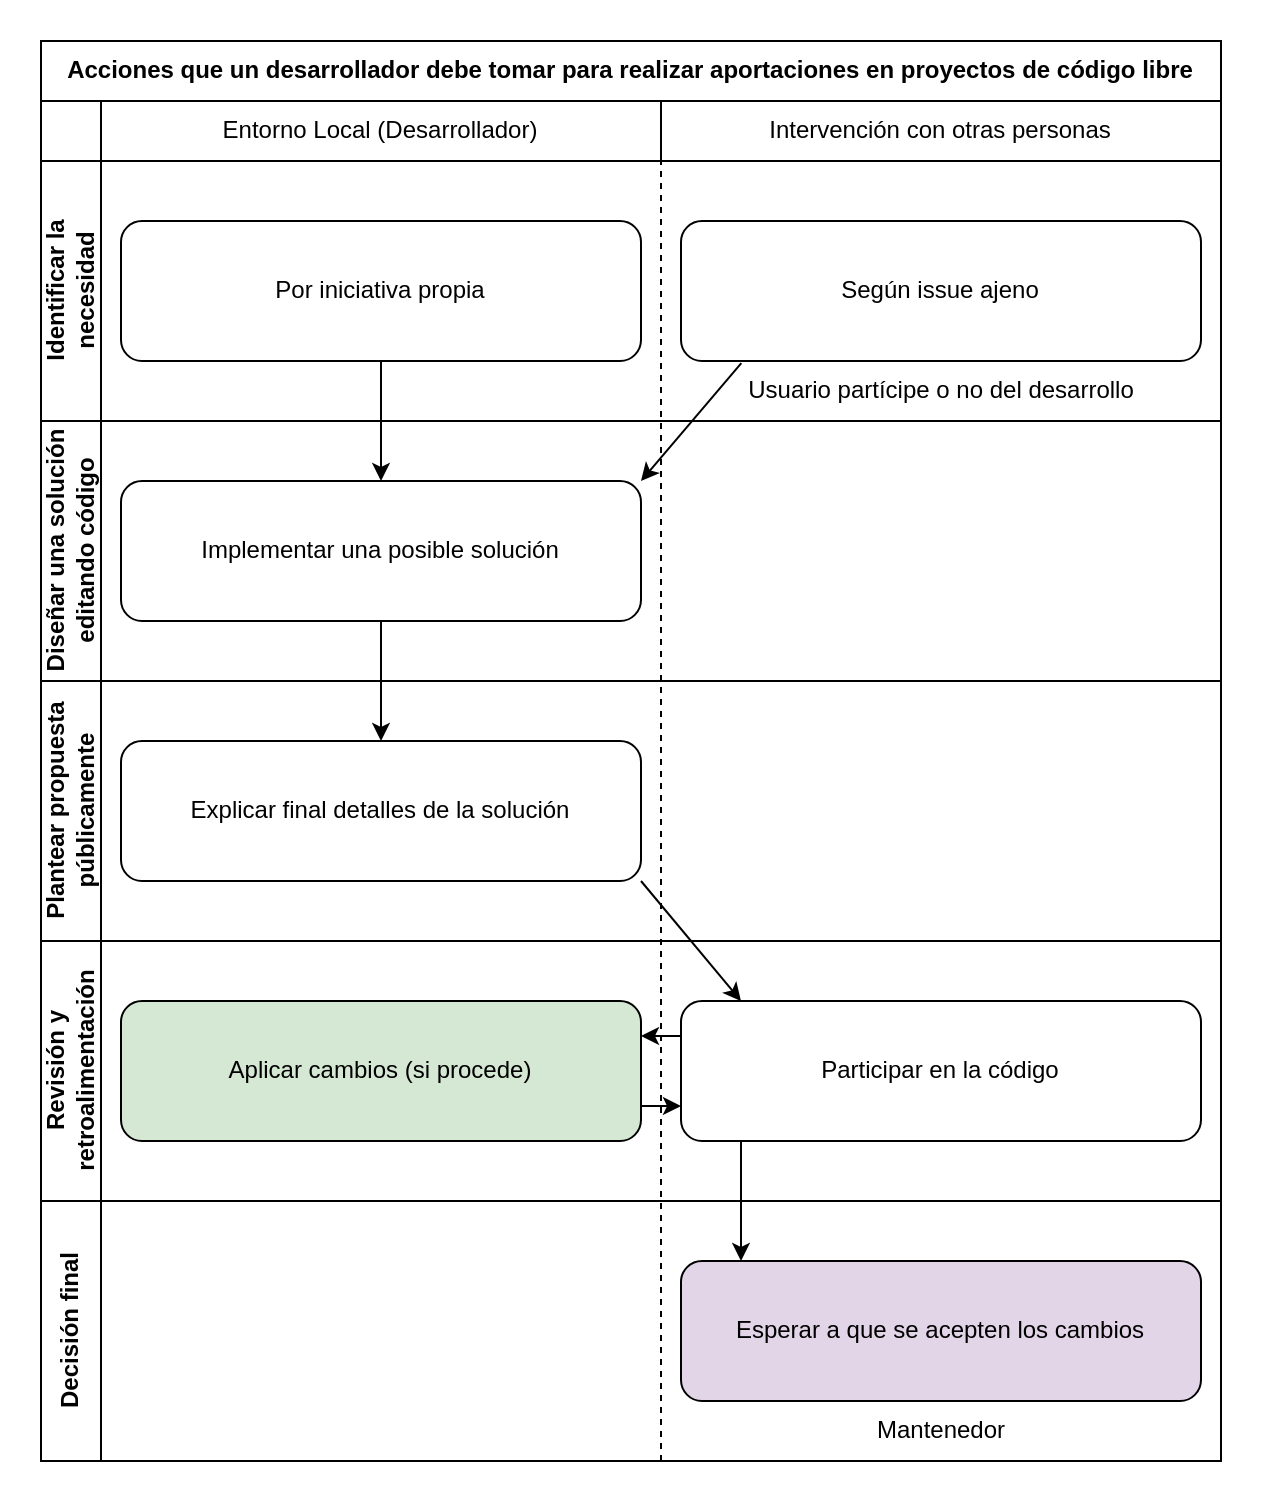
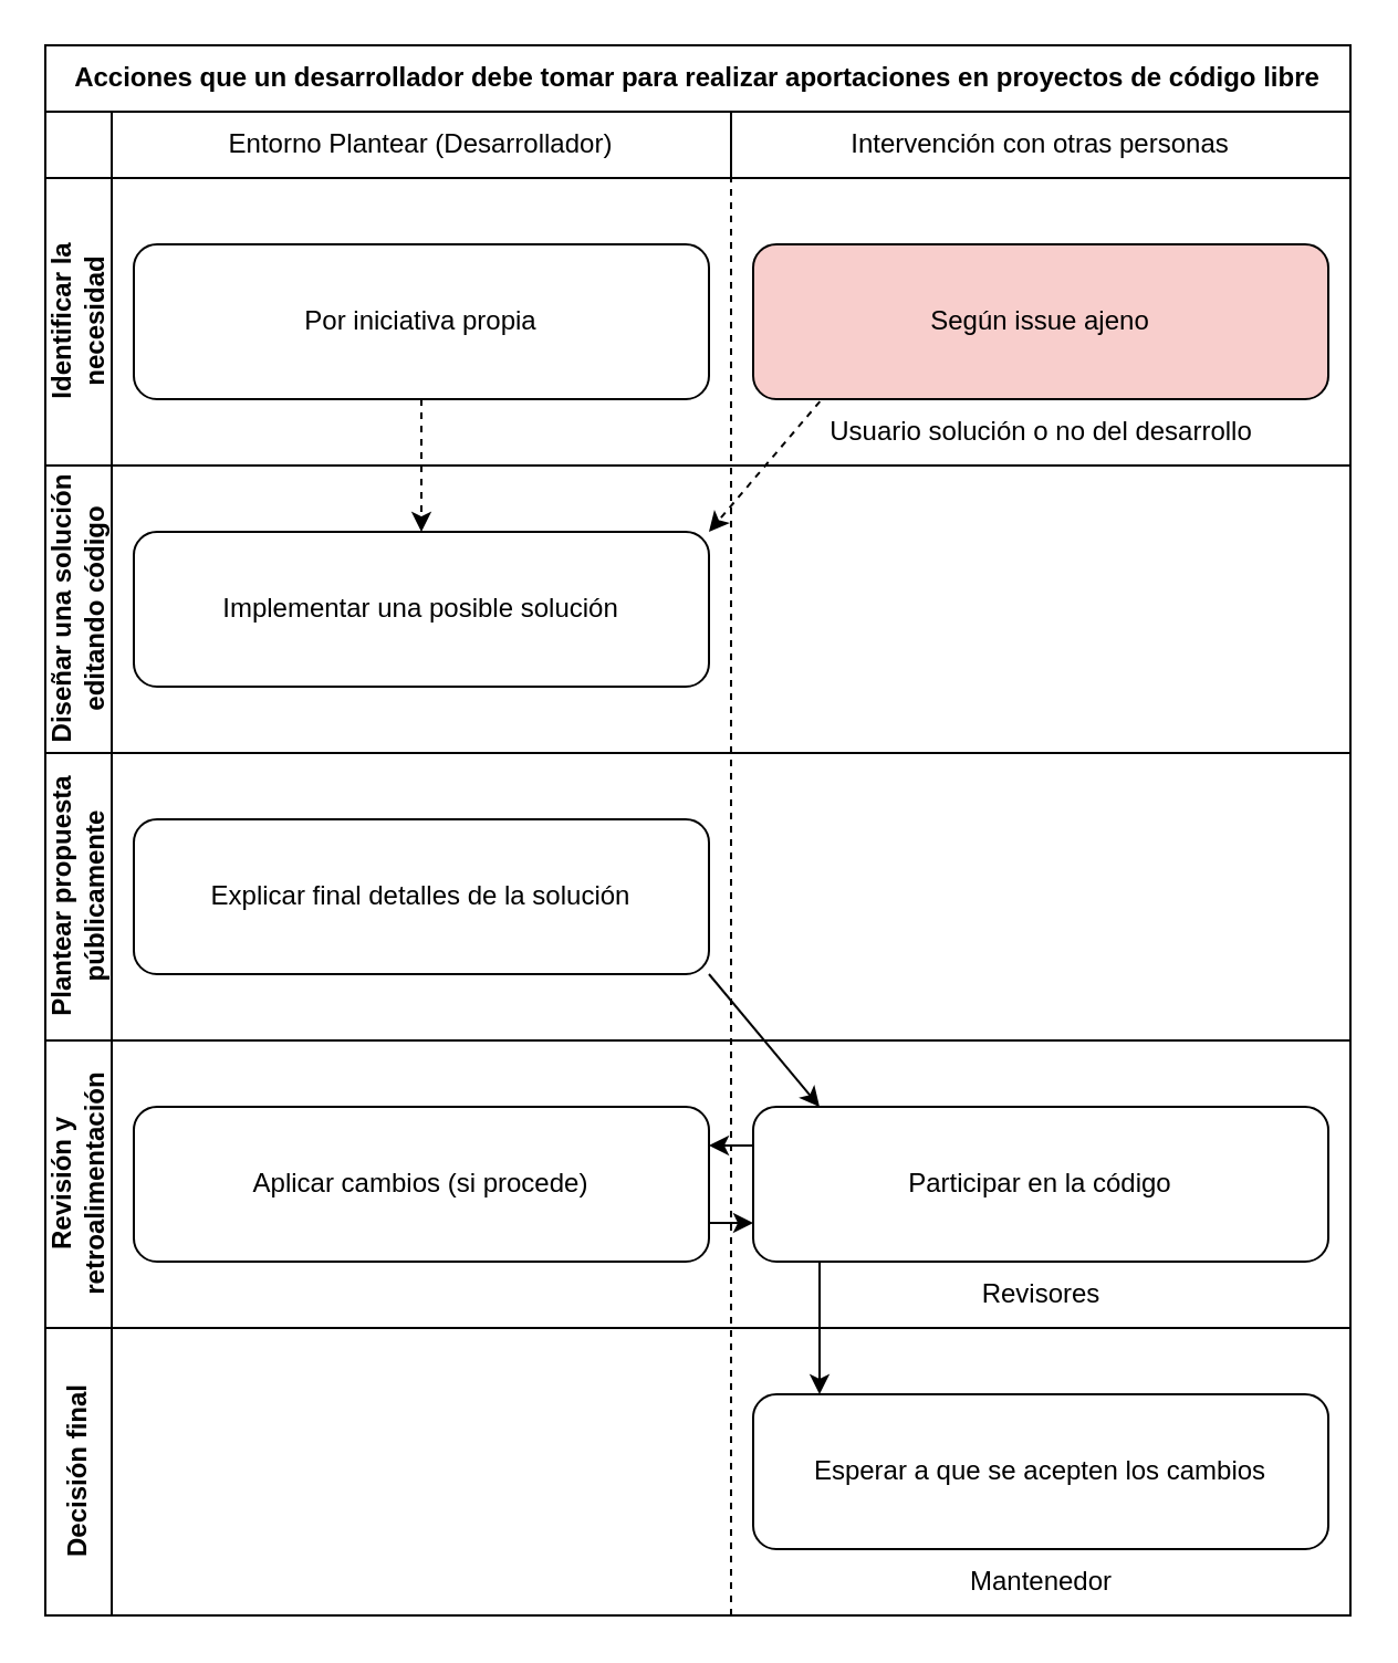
- <mxCell id="4" value="Entorno Local (Desarrollador)" style="rounded=0;whiteSpace=wrap;html=1;" vertex="1" parent="3"><mxGeometry x="30" y="-30" width="280" height="30" as="geometry" /></mxCell>
+ <mxCell id="4" value="Entorno Plantear (Desarrollador)" style="rounded=0;whiteSpace=wrap;html=1;" vertex="1" parent="3"><mxGeometry x="30" y="-30" width="280" height="30" as="geometry" /></mxCell>
- <mxCell id="6" value="Según issue ajeno" style="rounded=1;whiteSpace=wrap;html=1;" vertex="1" parent="3"><mxGeometry x="320" y="30" width="260" height="70" as="geometry" /></mxCell>
+ <mxCell id="6" value="Según issue ajeno" style="rounded=1;whiteSpace=wrap;html=1;fillColor=#f8cecc;" vertex="1" parent="3"><mxGeometry x="320" y="30" width="260" height="70" as="geometry" /></mxCell>
- <mxCell id="24" value="" style="endArrow=classic;html=1;rounded=0;exitX=0.5;exitY=1;exitDx=0;exitDy=0;entryX=0.5;entryY=0;entryDx=0;entryDy=0;" edge="1" parent="2" source="5" target="23"><mxGeometry width="50" height="50" relative="1" as="geometry"><mxPoint x="240" y="410" as="sourcePoint" /><mxPoint x="290" y="360" as="targetPoint" /></mxGeometry></mxCell>
+ <mxCell id="24" value="" style="endArrow=classic;html=1;rounded=0;exitX=0.5;exitY=1;exitDx=0;exitDy=0;entryX=0.5;entryY=0;entryDx=0;entryDy=0;dashed=1;" edge="1" parent="2" source="5" target="23"><mxGeometry width="50" height="50" relative="1" as="geometry"><mxPoint x="240" y="410" as="sourcePoint" /><mxPoint x="290" y="360" as="targetPoint" /></mxGeometry></mxCell>
- <mxCell id="25" value="" style="endArrow=classic;html=1;rounded=0;exitX=0.116;exitY=1.015;exitDx=0;exitDy=0;entryX=1;entryY=0;entryDx=0;entryDy=0;exitPerimeter=0;" edge="1" parent="2" source="6" target="23"><mxGeometry width="50" height="50" relative="1" as="geometry"><mxPoint x="180" y="170" as="sourcePoint" /><mxPoint x="180" y="230" as="targetPoint" /></mxGeometry></mxCell>
+ <mxCell id="25" value="" style="endArrow=classic;html=1;rounded=0;exitX=0.116;exitY=1.015;exitDx=0;exitDy=0;entryX=1;entryY=0;entryDx=0;entryDy=0;exitPerimeter=0;dashed=1;" edge="1" parent="2" source="6" target="23"><mxGeometry width="50" height="50" relative="1" as="geometry"><mxPoint x="180" y="170" as="sourcePoint" /><mxPoint x="180" y="230" as="targetPoint" /></mxGeometry></mxCell>
- <mxCell id="7" value="Usuario partícipe o no del desarrollo" style="text;html=1;align=center;verticalAlign=middle;resizable=0;points=[];autosize=1;strokeColor=none;fillColor=none;" vertex="1" parent="3"><mxGeometry x="340" y="100" width="220" height="30" as="geometry" /></mxCell>
+ <mxCell id="7" value="Usuario solución o no del desarrollo" style="text;html=1;align=center;verticalAlign=middle;resizable=0;points=[];autosize=1;strokeColor=none;fillColor=none;" vertex="1" parent="3"><mxGeometry x="340" y="100" width="220" height="30" as="geometry" /></mxCell>
- <mxCell id="26" value="" style="endArrow=classic;html=1;rounded=0;exitX=0.5;exitY=1;exitDx=0;exitDy=0;entryX=0.5;entryY=0;entryDx=0;entryDy=0;" edge="1" parent="2" source="23" target="10"><mxGeometry width="50" height="50" relative="1" as="geometry"><mxPoint x="240" y="410" as="sourcePoint" /><mxPoint x="290" y="360" as="targetPoint" /></mxGeometry></mxCell>
- <mxCell id="13" value="Aplicar cambios (si procede)" style="rounded=1;whiteSpace=wrap;html=1;fillColor=#d5e8d4;" vertex="1" parent="12"><mxGeometry x="40" y="30" width="260" height="70" as="geometry" /></mxCell>
+ <mxCell id="13" value="Aplicar cambios (si procede)" style="rounded=1;whiteSpace=wrap;html=1;" vertex="1" parent="12"><mxGeometry x="40" y="30" width="260" height="70" as="geometry" /></mxCell>
+ <mxCell id="18" value="Revisores" style="text;html=1;align=center;verticalAlign=middle;resizable=0;points=[];autosize=1;strokeColor=none;fillColor=none;" vertex="1" parent="12"><mxGeometry x="410" y="100" width="80" height="30" as="geometry" /></mxCell>
- <mxCell id="20" value="Esperar a que se acepten los cambios" style="rounded=1;whiteSpace=wrap;html=1;fillColor=#e1d5e7;" vertex="1" parent="19"><mxGeometry x="320" y="30" width="260" height="70" as="geometry" /></mxCell>
+ <mxCell id="20" value="Esperar a que se acepten los cambios" style="rounded=1;whiteSpace=wrap;html=1;" vertex="1" parent="19"><mxGeometry x="320" y="30" width="260" height="70" as="geometry" /></mxCell>
